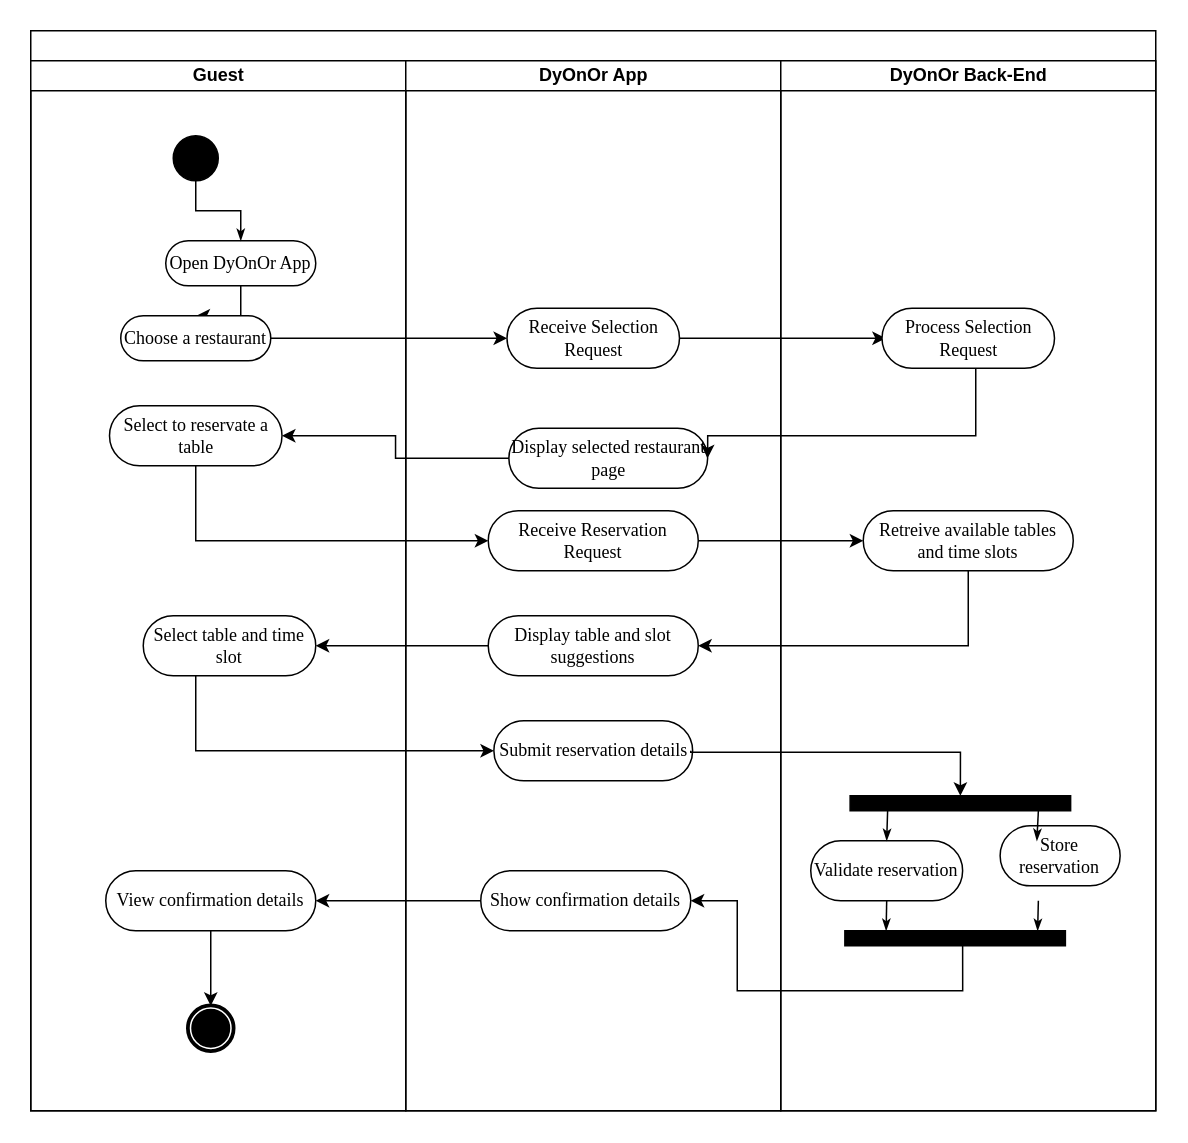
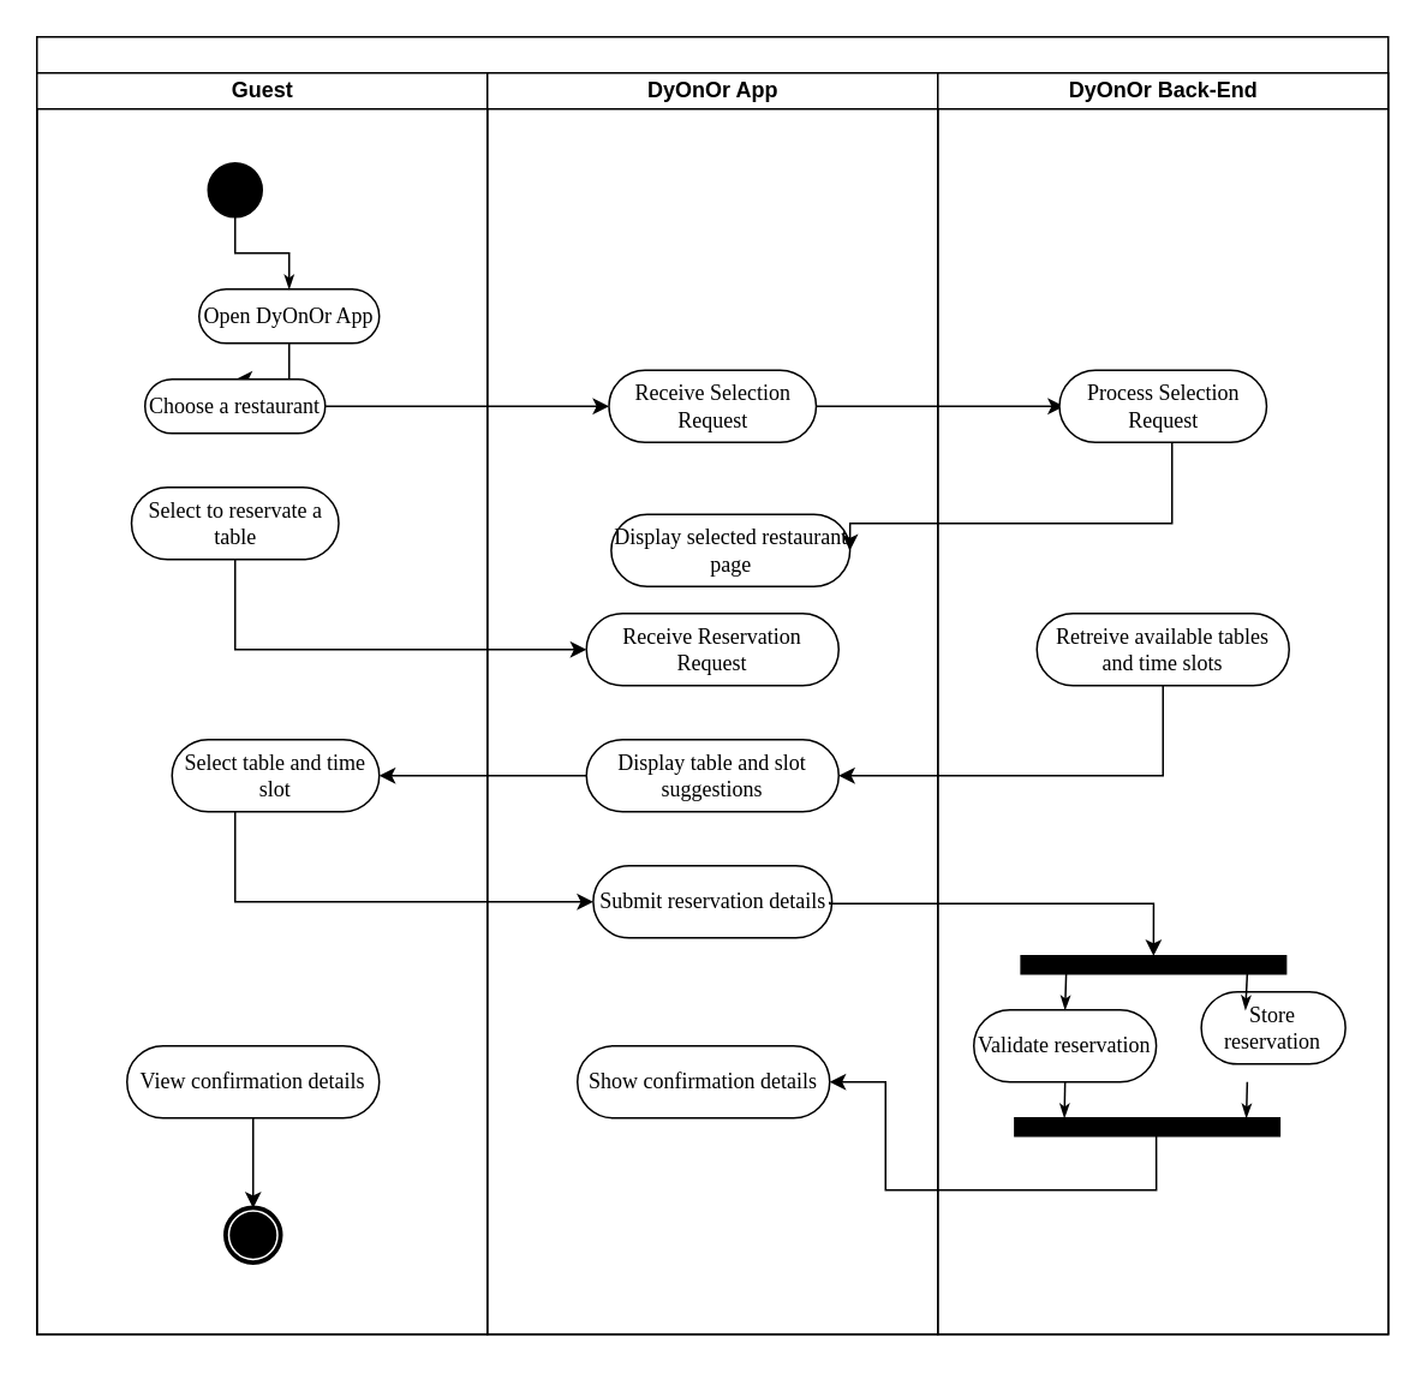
- <mxCell id="24" style="edgeStyle=orthogonalEdgeStyle;rounded=0;orthogonalLoop=1;jettySize=auto;html=1;entryX=1;entryY=0.5;entryDx=0;entryDy=0;" edge="1" parent="2" source="16" target="9"><mxGeometry relative="1" as="geometry" /></mxCell>
- <mxCell id="26" style="edgeStyle=orthogonalEdgeStyle;rounded=0;orthogonalLoop=1;jettySize=auto;html=1;entryX=0;entryY=0.5;entryDx=0;entryDy=0;" edge="1" parent="2" source="17" target="32"><mxGeometry relative="1" as="geometry" /></mxCell>
- <mxCell id="43" style="edgeStyle=orthogonalEdgeStyle;rounded=0;orthogonalLoop=1;jettySize=auto;html=1;entryX=1;entryY=0.5;entryDx=0;entryDy=0;" edge="1" parent="2" source="20" target="12"><mxGeometry relative="1" as="geometry" /></mxCell>
